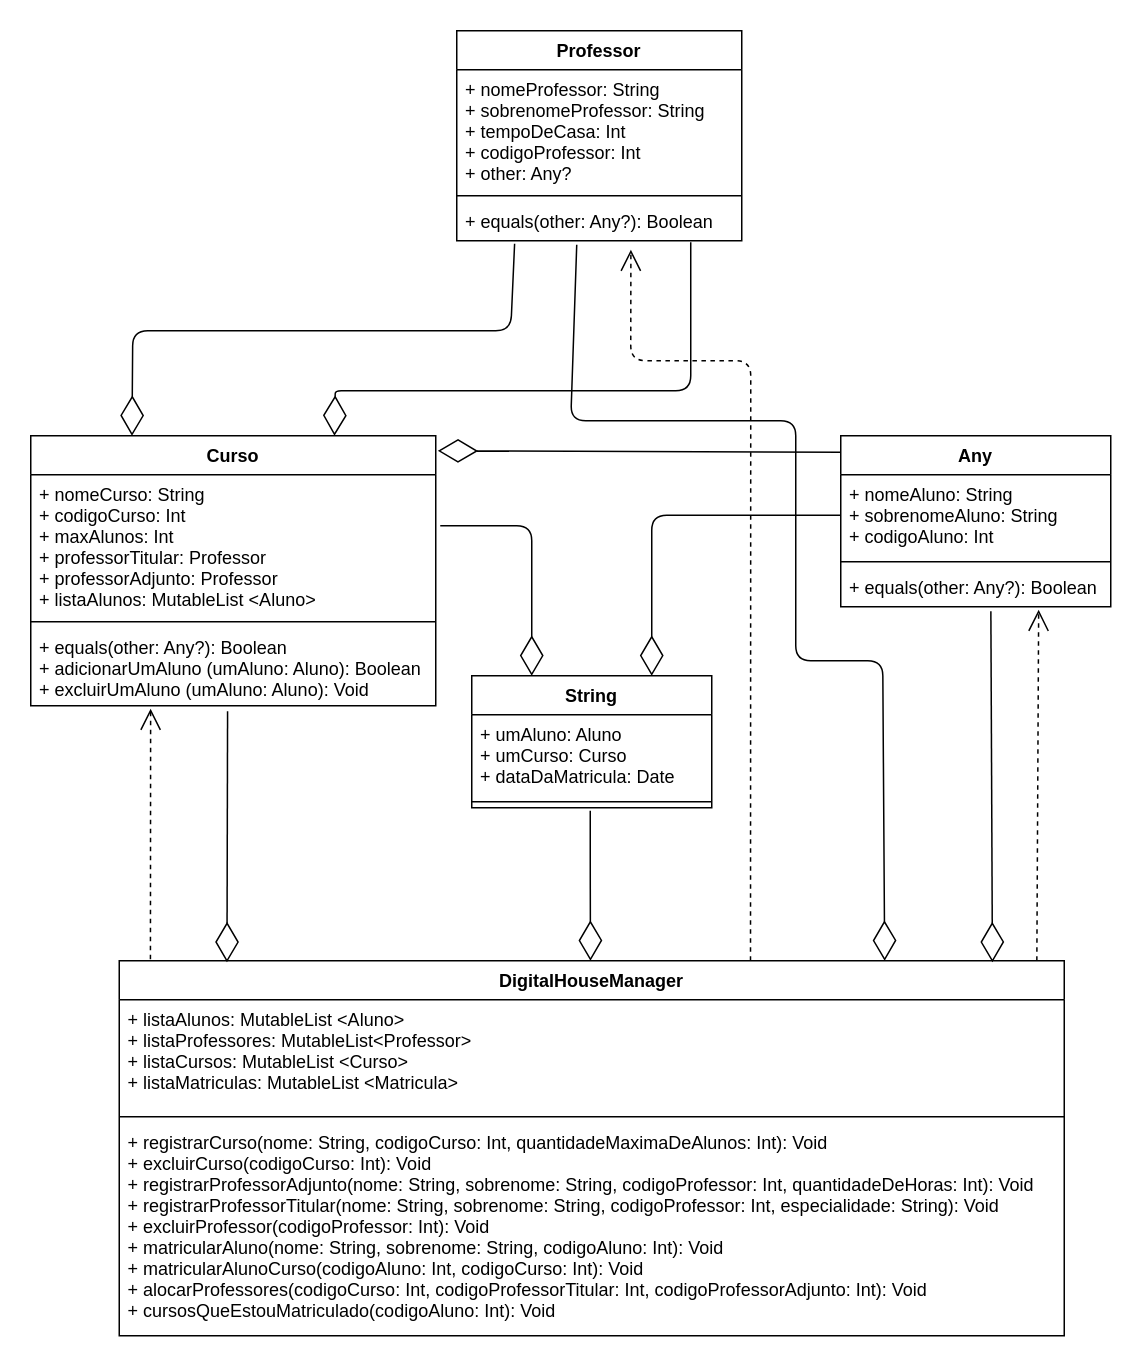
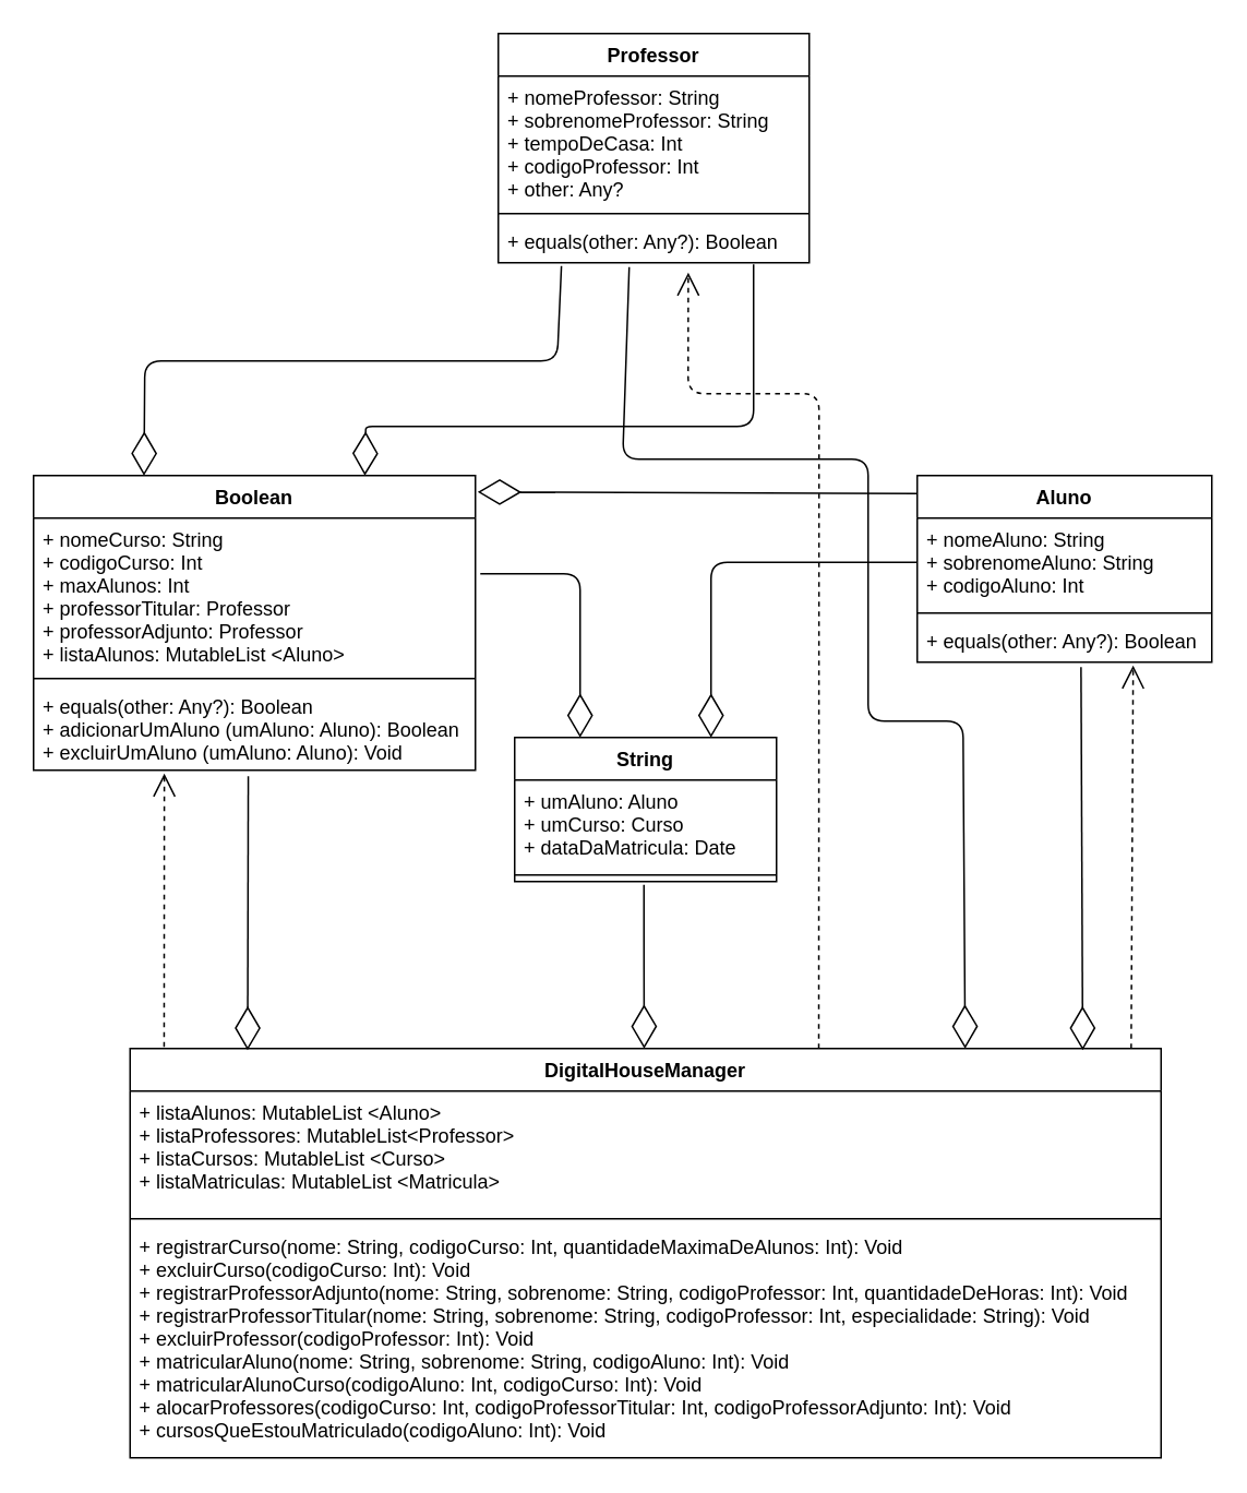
- <mxCell id="2" value="Curso" style="swimlane;fontStyle=1;align=center;verticalAlign=top;childLayout=stackLayout;horizontal=1;startSize=26;horizontalStack=0;resizeParent=1;resizeParentMax=0;resizeLast=0;collapsible=1;marginBottom=0;" parent="1" vertex="1"><mxGeometry x="20" y="290" width="270" height="180" as="geometry" /></mxCell>
+ <mxCell id="2" value="Boolean" style="swimlane;fontStyle=1;align=center;verticalAlign=top;childLayout=stackLayout;horizontal=1;startSize=26;horizontalStack=0;resizeParent=1;resizeParentMax=0;resizeLast=0;collapsible=1;marginBottom=0;" parent="1" vertex="1"><mxGeometry x="20" y="290" width="270" height="180" as="geometry" /></mxCell>
- <mxCell id="9" value="Any" style="swimlane;fontStyle=1;align=center;verticalAlign=top;childLayout=stackLayout;horizontal=1;startSize=26;horizontalStack=0;resizeParent=1;resizeParentMax=0;resizeLast=0;collapsible=1;marginBottom=0;" parent="1" vertex="1"><mxGeometry x="560" y="290" width="180" height="114" as="geometry" /></mxCell>
+ <mxCell id="9" value="Aluno" style="swimlane;fontStyle=1;align=center;verticalAlign=top;childLayout=stackLayout;horizontal=1;startSize=26;horizontalStack=0;resizeParent=1;resizeParentMax=0;resizeLast=0;collapsible=1;marginBottom=0;" parent="1" vertex="1"><mxGeometry x="560" y="290" width="180" height="114" as="geometry" /></mxCell>
